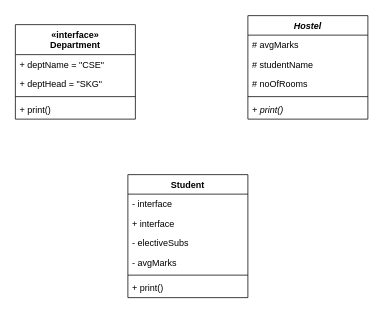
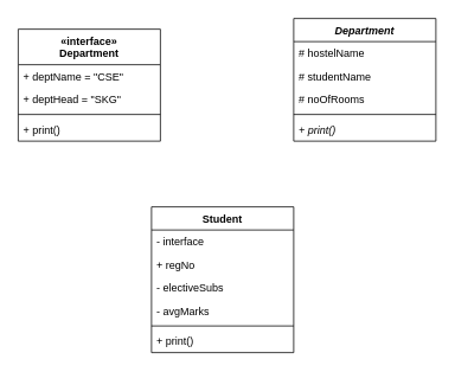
- <mxCell id="14" value="Hostel" style="swimlane;fontStyle=3;align=center;verticalAlign=top;childLayout=stackLayout;horizontal=1;startSize=26;horizontalStack=0;resizeParent=1;resizeParentMax=0;resizeLast=0;collapsible=1;marginBottom=0;" parent="1" vertex="1"><mxGeometry x="330" y="20" width="160" height="138" as="geometry"><mxRectangle x="470" y="98" width="70" height="26" as="alternateBounds" /></mxGeometry></mxCell>
+ <mxCell id="14" value="Department" style="swimlane;fontStyle=3;align=center;verticalAlign=top;childLayout=stackLayout;horizontal=1;startSize=26;horizontalStack=0;resizeParent=1;resizeParentMax=0;resizeLast=0;collapsible=1;marginBottom=0;" parent="1" vertex="1"><mxGeometry x="330" y="20" width="160" height="138" as="geometry"><mxRectangle x="470" y="98" width="70" height="26" as="alternateBounds" /></mxGeometry></mxCell>
- <mxCell id="15" value="# avgMarks" style="text;strokeColor=none;fillColor=none;align=left;verticalAlign=top;spacingLeft=4;spacingRight=4;overflow=hidden;rotatable=0;points=[[0,0.5],[1,0.5]];portConstraint=eastwest;" parent="14" vertex="1"><mxGeometry y="26" width="160" height="26" as="geometry" /></mxCell>
+ <mxCell id="15" value="# hostelName" style="text;strokeColor=none;fillColor=none;align=left;verticalAlign=top;spacingLeft=4;spacingRight=4;overflow=hidden;rotatable=0;points=[[0,0.5],[1,0.5]];portConstraint=eastwest;" parent="14" vertex="1"><mxGeometry y="26" width="160" height="26" as="geometry" /></mxCell>
- <mxCell id="9" value="+ interface" style="text;strokeColor=none;fillColor=none;align=left;verticalAlign=top;spacingLeft=4;spacingRight=4;overflow=hidden;rotatable=0;points=[[0,0.5],[1,0.5]];portConstraint=eastwest;" parent="7" vertex="1"><mxGeometry y="52" width="160" height="26" as="geometry" /></mxCell>
+ <mxCell id="9" value="+ regNo" style="text;strokeColor=none;fillColor=none;align=left;verticalAlign=top;spacingLeft=4;spacingRight=4;overflow=hidden;rotatable=0;points=[[0,0.5],[1,0.5]];portConstraint=eastwest;" parent="7" vertex="1"><mxGeometry y="52" width="160" height="26" as="geometry" /></mxCell>
